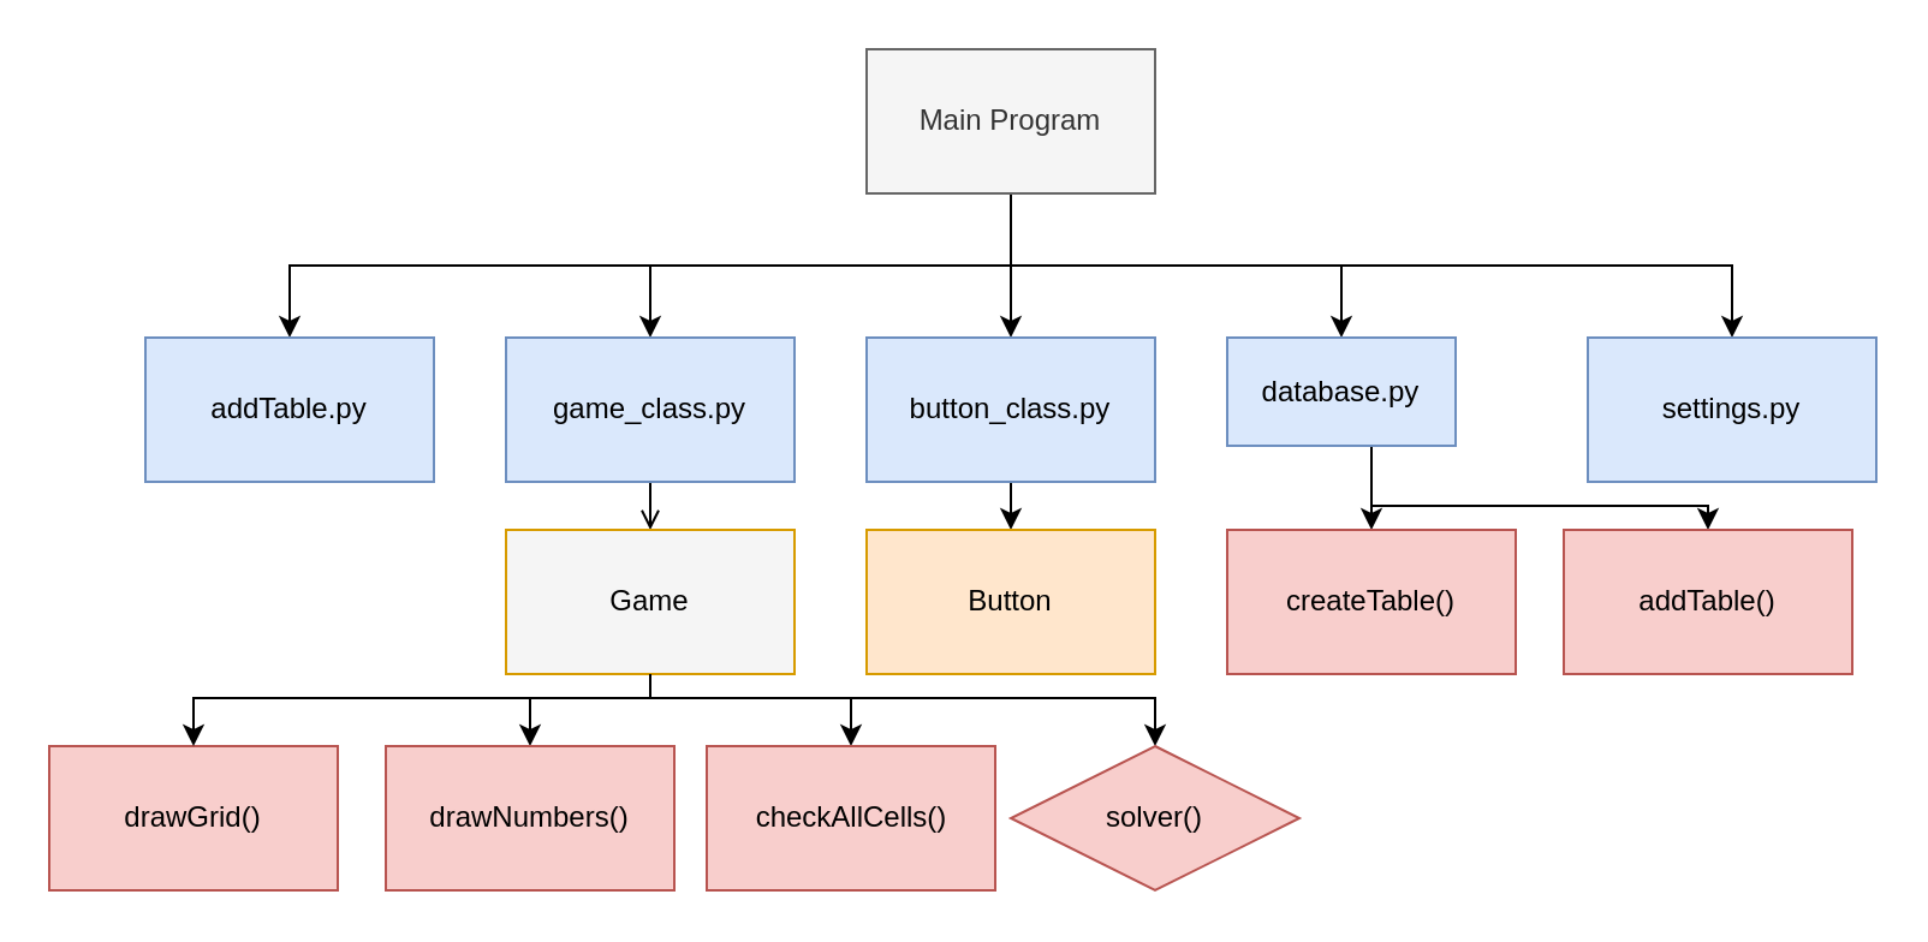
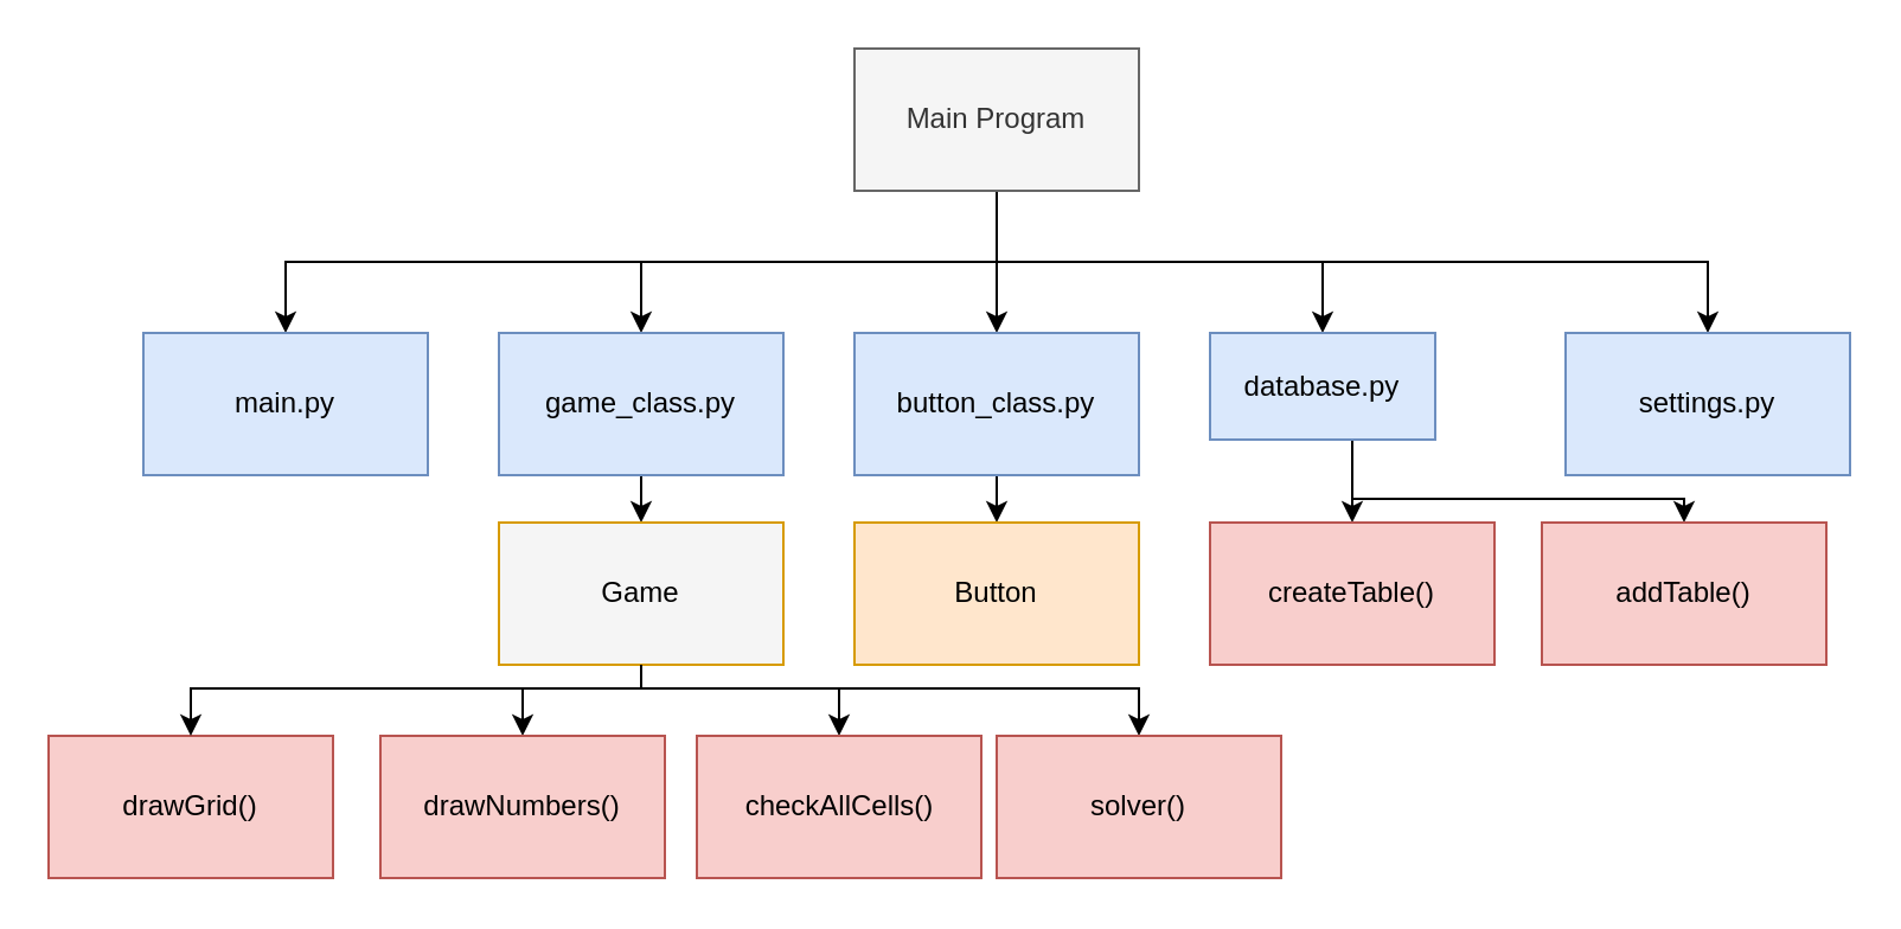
- <mxCell id="15" value="addTable.py" style="rounded=0;whiteSpace=wrap;html=1;fillColor=#dae8fc;strokeColor=#6c8ebf;" parent="1" vertex="1"><mxGeometry x="60" y="140" width="120" height="60" as="geometry" /></mxCell>
+ <mxCell id="15" value="main.py" style="rounded=0;whiteSpace=wrap;html=1;fillColor=#dae8fc;strokeColor=#6c8ebf;" parent="1" vertex="1"><mxGeometry x="60" y="140" width="120" height="60" as="geometry" /></mxCell>
- <mxCell id="8" style="edgeStyle=orthogonalEdgeStyle;rounded=0;orthogonalLoop=1;jettySize=auto;html=1;exitX=0.5;exitY=1;exitDx=0;exitDy=0;entryX=0.5;entryY=0;entryDx=0;entryDy=0;endArrow=open;" parent="1" source="9" target="20" edge="1"><mxGeometry relative="1" as="geometry" /></mxCell>
+ <mxCell id="8" style="edgeStyle=orthogonalEdgeStyle;rounded=0;orthogonalLoop=1;jettySize=auto;html=1;exitX=0.5;exitY=1;exitDx=0;exitDy=0;entryX=0.5;entryY=0;entryDx=0;entryDy=0;" parent="1" source="9" target="20" edge="1"><mxGeometry relative="1" as="geometry" /></mxCell>
- <mxCell id="22" value="solver()" style="rhombus;whiteSpace=wrap;html=1;fillColor=#f8cecc;strokeColor=#b85450;" parent="1" vertex="1"><mxGeometry x="420" y="310" width="120" height="60" as="geometry" /></mxCell>
+ <mxCell id="22" value="solver()" style="rounded=0;whiteSpace=wrap;html=1;fillColor=#f8cecc;strokeColor=#b85450;" parent="1" vertex="1"><mxGeometry x="420" y="310" width="120" height="60" as="geometry" /></mxCell>
